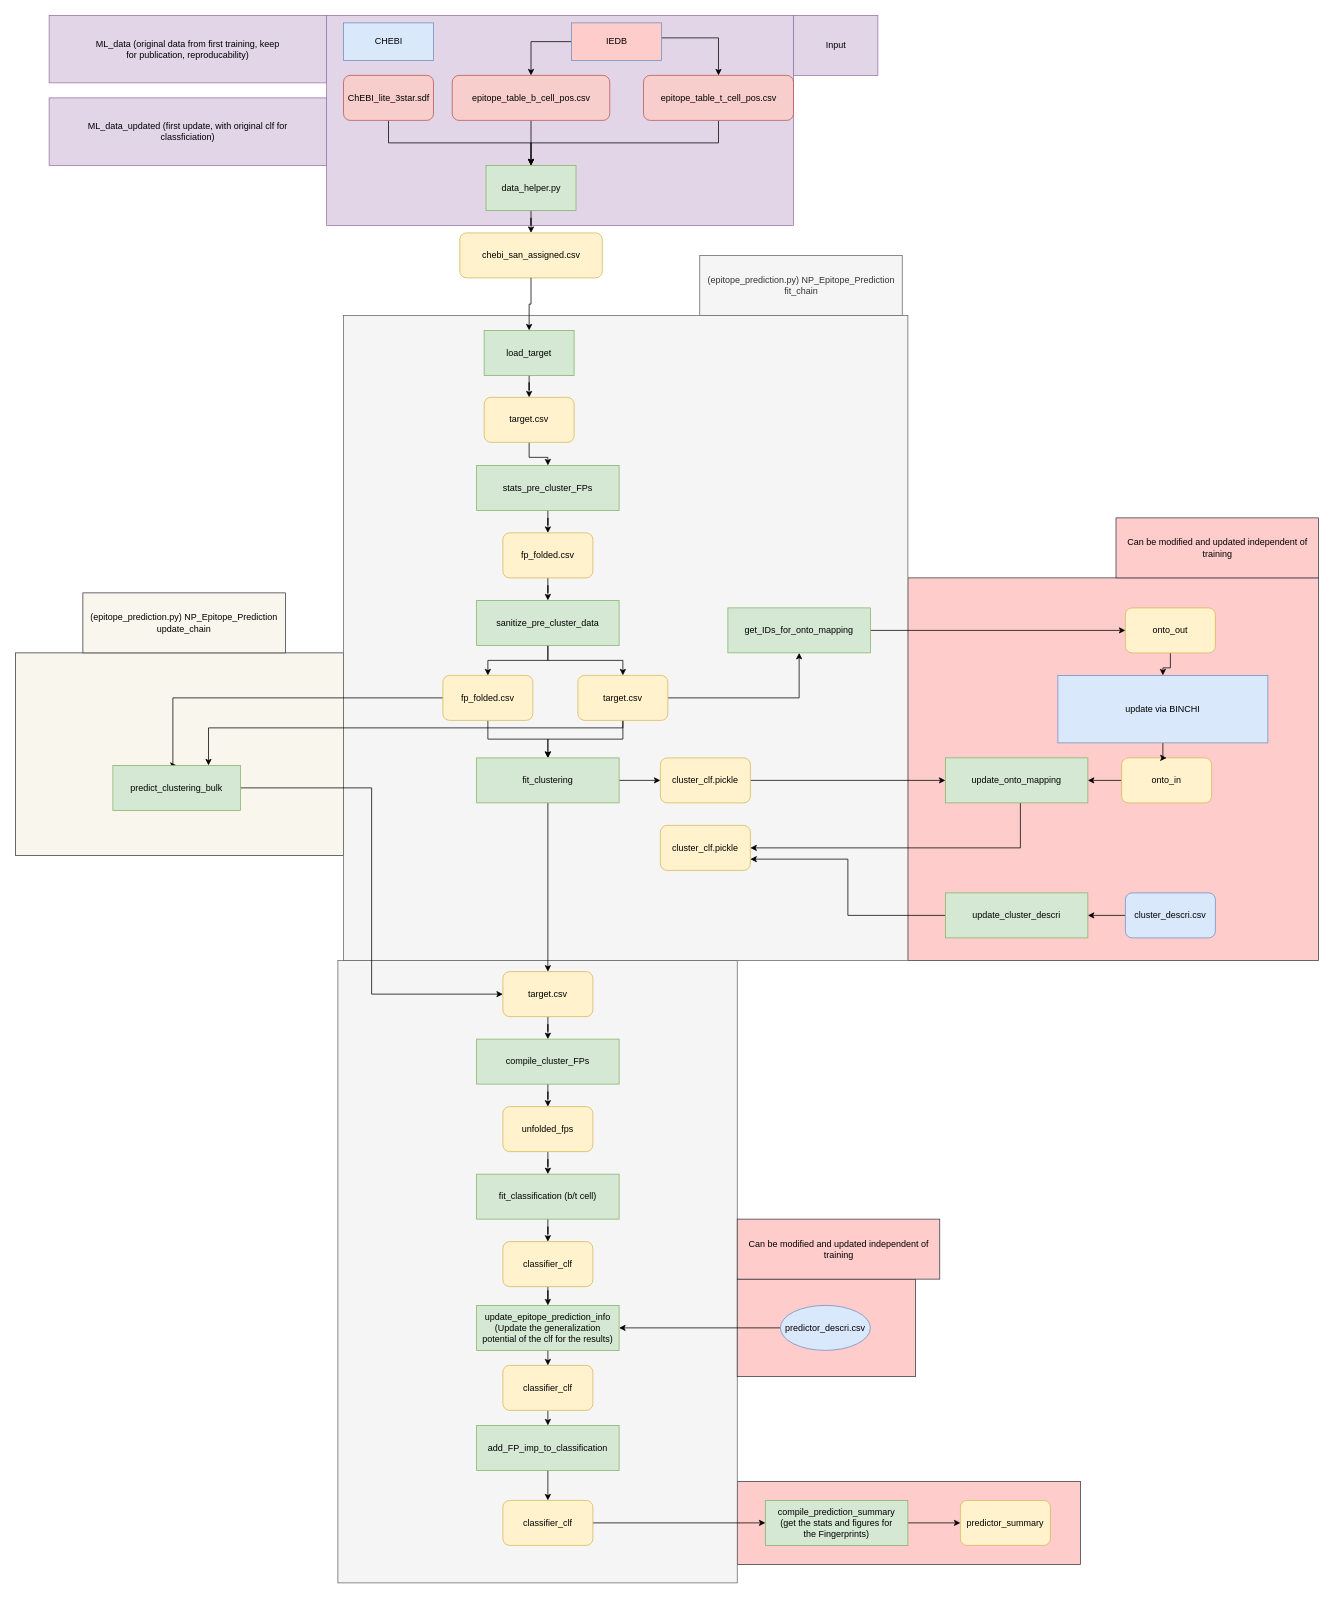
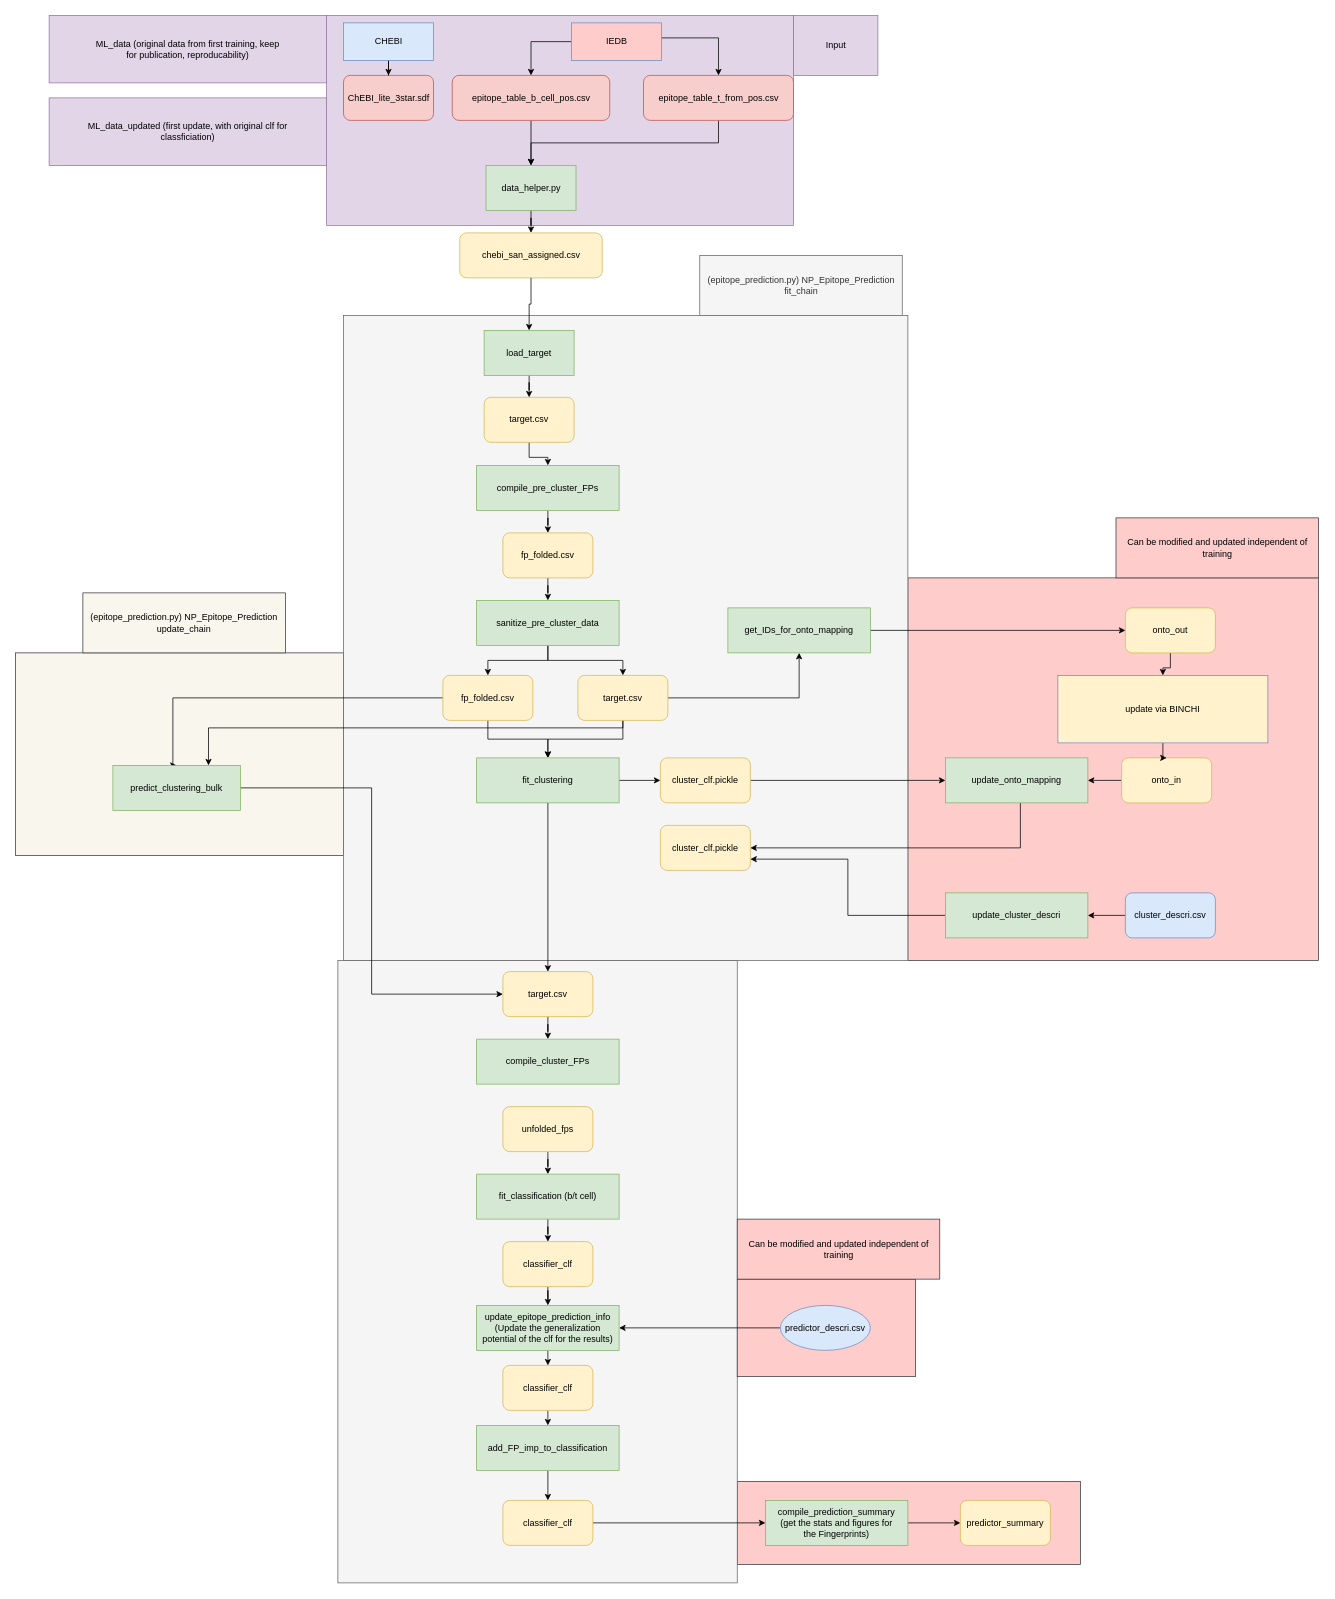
+ <mxCell id="63" style="edgeStyle=orthogonalEdgeStyle;rounded=0;orthogonalLoop=1;jettySize=auto;html=1;entryX=0.5;entryY=0;entryDx=0;entryDy=0;" parent="1" source="64" target="10" edge="1"><mxGeometry relative="1" as="geometry" /></mxCell>
- <mxCell id="14" value="epitope_table_t_cell_pos.csv" style="rounded=1;whiteSpace=wrap;html=1;fillColor=#f8cecc;strokeColor=#b85450;" parent="1" vertex="1"><mxGeometry x="857.5" y="100" width="200" height="60" as="geometry" /></mxCell>
+ <mxCell id="14" value="epitope_table_t_from_pos.csv" style="rounded=1;whiteSpace=wrap;html=1;fillColor=#f8cecc;strokeColor=#b85450;" parent="1" vertex="1"><mxGeometry x="857.5" y="100" width="200" height="60" as="geometry" /></mxCell>
- <mxCell id="9" style="edgeStyle=orthogonalEdgeStyle;rounded=0;orthogonalLoop=1;jettySize=auto;html=1;" parent="1" source="10" target="8" edge="1"><mxGeometry relative="1" as="geometry"><Array as="points"><mxPoint x="517.5" y="190" /><mxPoint x="707.5" y="190" /></Array></mxGeometry></mxCell>
- <mxCell id="24" value="stats_pre_cluster_FPs" style="rounded=0;whiteSpace=wrap;html=1;fillColor=#d5e8d4;strokeColor=#82b366;" parent="1" vertex="1"><mxGeometry x="635" y="620" width="190" height="60" as="geometry" /></mxCell>
+ <mxCell id="24" value="compile_pre_cluster_FPs" style="rounded=0;whiteSpace=wrap;html=1;fillColor=#d5e8d4;strokeColor=#82b366;" parent="1" vertex="1"><mxGeometry x="635" y="620" width="190" height="60" as="geometry" /></mxCell>
- <mxCell id="62" value="update via BINCHI" style="rounded=0;whiteSpace=wrap;html=1;fillColor=#dae8fc;strokeColor=#6c8ebf;" parent="1" vertex="1"><mxGeometry x="1410" y="900" width="280" height="90" as="geometry" /></mxCell>
+ <mxCell id="62" value="update via BINCHI" style="rounded=0;whiteSpace=wrap;html=1;fillColor=#fff2cc;strokeColor=#6c8ebf;" parent="1" vertex="1"><mxGeometry x="1410" y="900" width="280" height="90" as="geometry" /></mxCell>
- <mxCell id="42" value="" style="edgeStyle=orthogonalEdgeStyle;rounded=0;orthogonalLoop=1;jettySize=auto;html=1;" parent="1" source="43" target="45" edge="1"><mxGeometry relative="1" as="geometry" /></mxCell>
